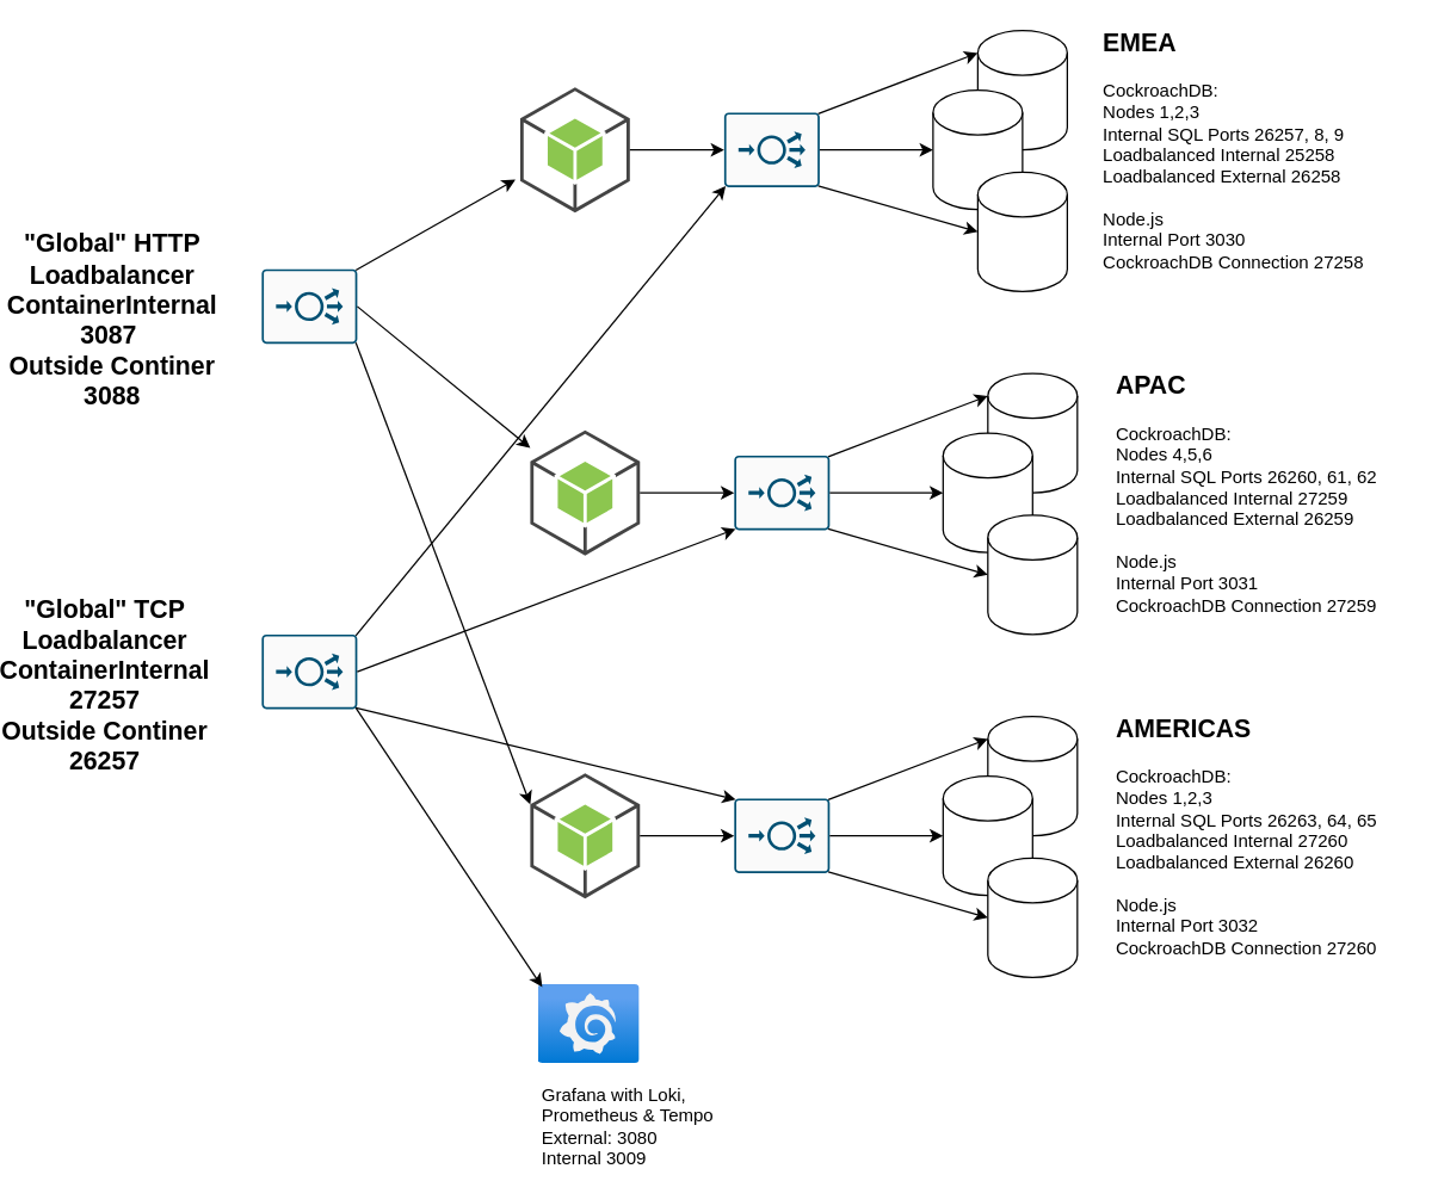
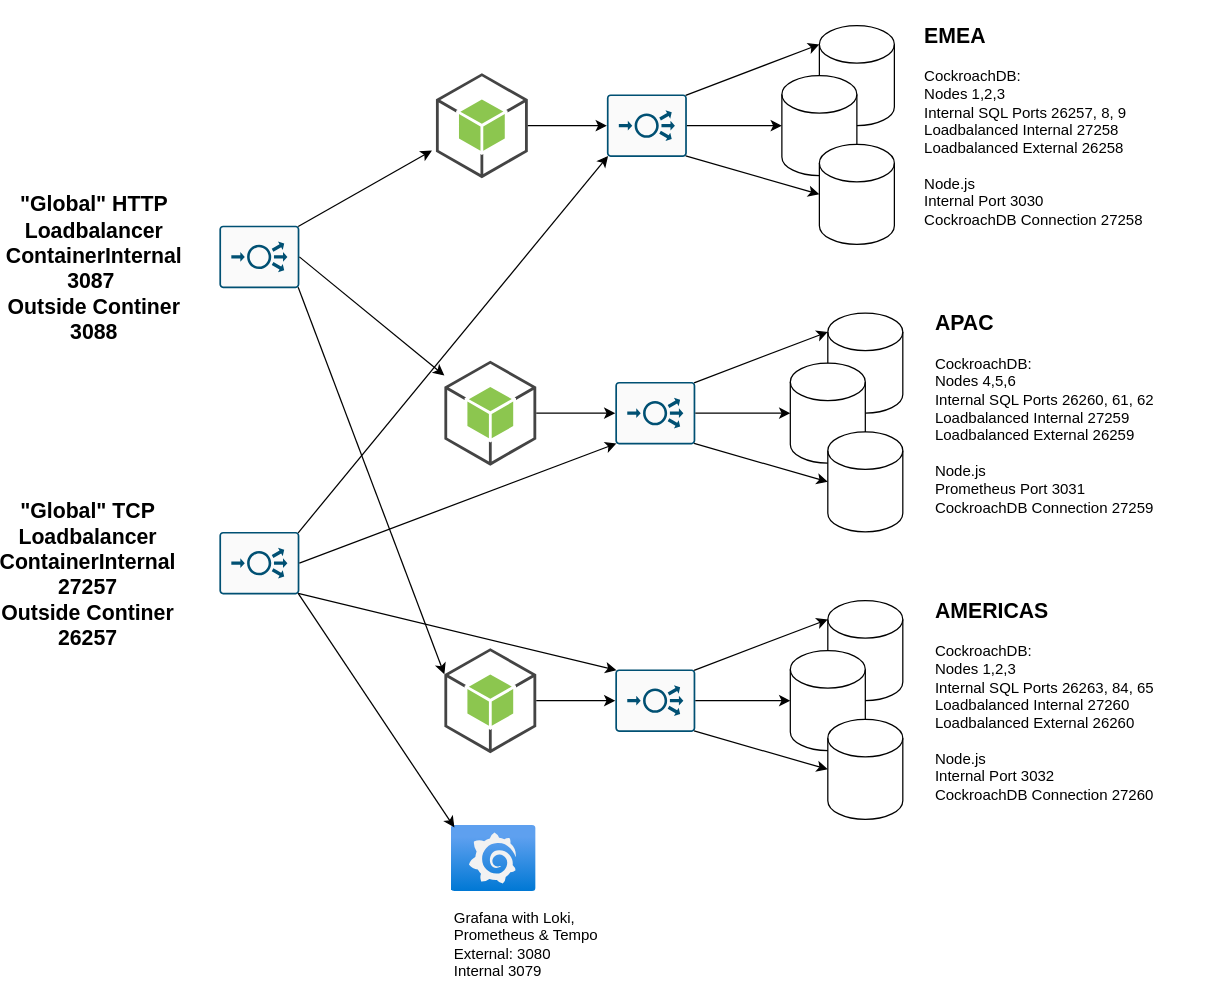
- <mxCell id="8" value="&lt;div style=&quot;text-align: left;&quot;&gt;&lt;span style=&quot;font-size: 17px; font-weight: bold; background-color: initial;&quot;&gt;EMEA&lt;/span&gt;&lt;/div&gt;&lt;font style=&quot;&quot;&gt;&lt;div style=&quot;text-align: left;&quot;&gt;&lt;span style=&quot;background-color: initial;&quot;&gt;&lt;br&gt;&lt;/span&gt;&lt;/div&gt;&lt;div style=&quot;text-align: left;&quot;&gt;&lt;span style=&quot;background-color: initial;&quot;&gt;CockroachDB:&lt;/span&gt;&lt;/div&gt;&lt;div style=&quot;text-align: left;&quot;&gt;&lt;span style=&quot;background-color: initial;&quot;&gt;Nodes 1,2,3&lt;/span&gt;&lt;/div&gt;&lt;div style=&quot;text-align: left;&quot;&gt;&lt;span style=&quot;background-color: initial;&quot;&gt;Internal SQL Ports 26257, 8, 9&lt;/span&gt;&lt;/div&gt;&lt;div style=&quot;text-align: left;&quot;&gt;&lt;span style=&quot;background-color: initial;&quot;&gt;Loadbalanced Internal 25258&lt;/span&gt;&lt;/div&gt;&lt;div style=&quot;text-align: left;&quot;&gt;&lt;div style=&quot;border-color: var(--border-color);&quot;&gt;Loadbalanced External 26258&lt;br&gt;&lt;br&gt;&lt;/div&gt;&lt;div style=&quot;border-color: var(--border-color);&quot;&gt;Node.js&lt;/div&gt;&lt;div style=&quot;border-color: var(--border-color);&quot;&gt;Internal Port 3030&lt;/div&gt;&lt;div style=&quot;border-color: var(--border-color);&quot;&gt;CockroachDB Connection 27258&amp;nbsp;&amp;nbsp;&lt;/div&gt;&lt;div style=&quot;border-color: var(--border-color);&quot;&gt;&lt;br&gt;&lt;/div&gt;&lt;div&gt;&lt;span style=&quot;border-color: var(--border-color); background-color: initial;&quot;&gt;&lt;br&gt;&lt;/span&gt;&lt;/div&gt;&lt;/div&gt;&lt;/font&gt;" style="text;html=1;strokeColor=none;fillColor=none;align=center;verticalAlign=middle;whiteSpace=wrap;rounded=0;movable=1;resizable=1;rotatable=1;deletable=1;editable=1;locked=0;connectable=1;" vertex="1" parent="5"><mxGeometry x="376.75" y="20" width="210" height="150" as="geometry" /></mxCell>
+ <mxCell id="8" value="&lt;div style=&quot;text-align: left;&quot;&gt;&lt;span style=&quot;font-size: 17px; font-weight: bold; background-color: initial;&quot;&gt;EMEA&lt;/span&gt;&lt;/div&gt;&lt;font style=&quot;&quot;&gt;&lt;div style=&quot;text-align: left;&quot;&gt;&lt;span style=&quot;background-color: initial;&quot;&gt;&lt;br&gt;&lt;/span&gt;&lt;/div&gt;&lt;div style=&quot;text-align: left;&quot;&gt;&lt;span style=&quot;background-color: initial;&quot;&gt;CockroachDB:&lt;/span&gt;&lt;/div&gt;&lt;div style=&quot;text-align: left;&quot;&gt;&lt;span style=&quot;background-color: initial;&quot;&gt;Nodes 1,2,3&lt;/span&gt;&lt;/div&gt;&lt;div style=&quot;text-align: left;&quot;&gt;&lt;span style=&quot;background-color: initial;&quot;&gt;Internal SQL Ports 26257, 8, 9&lt;/span&gt;&lt;/div&gt;&lt;div style=&quot;text-align: left;&quot;&gt;&lt;span style=&quot;background-color: initial;&quot;&gt;Loadbalanced Internal 27258&lt;/span&gt;&lt;/div&gt;&lt;div style=&quot;text-align: left;&quot;&gt;&lt;div style=&quot;border-color: var(--border-color);&quot;&gt;Loadbalanced External 26258&lt;br&gt;&lt;br&gt;&lt;/div&gt;&lt;div style=&quot;border-color: var(--border-color);&quot;&gt;Node.js&lt;/div&gt;&lt;div style=&quot;border-color: var(--border-color);&quot;&gt;Internal Port 3030&lt;/div&gt;&lt;div style=&quot;border-color: var(--border-color);&quot;&gt;CockroachDB Connection 27258&amp;nbsp;&amp;nbsp;&lt;/div&gt;&lt;div style=&quot;border-color: var(--border-color);&quot;&gt;&lt;br&gt;&lt;/div&gt;&lt;div&gt;&lt;span style=&quot;border-color: var(--border-color); background-color: initial;&quot;&gt;&lt;br&gt;&lt;/span&gt;&lt;/div&gt;&lt;/div&gt;&lt;/font&gt;" style="text;html=1;strokeColor=none;fillColor=none;align=center;verticalAlign=middle;whiteSpace=wrap;rounded=0;movable=1;resizable=1;rotatable=1;deletable=1;editable=1;locked=0;connectable=1;" vertex="1" parent="5"><mxGeometry x="376.75" y="20" width="210" height="150" as="geometry" /></mxCell>
- <mxCell id="20" value="&lt;div style=&quot;text-align: left;&quot;&gt;&lt;span style=&quot;font-size: 17px;&quot;&gt;&lt;b&gt;APAC&lt;/b&gt;&lt;/span&gt;&lt;/div&gt;&lt;font style=&quot;&quot;&gt;&lt;div style=&quot;text-align: left;&quot;&gt;&lt;span style=&quot;background-color: initial;&quot;&gt;&lt;br&gt;&lt;/span&gt;&lt;/div&gt;&lt;div style=&quot;text-align: left;&quot;&gt;&lt;span style=&quot;background-color: initial;&quot;&gt;CockroachDB:&lt;/span&gt;&lt;/div&gt;&lt;div style=&quot;text-align: left;&quot;&gt;&lt;span style=&quot;background-color: initial;&quot;&gt;Nodes 4,5,6&lt;/span&gt;&lt;/div&gt;&lt;div style=&quot;text-align: left;&quot;&gt;&lt;span style=&quot;background-color: initial;&quot;&gt;Internal SQL Ports 26260, 61, 62&lt;/span&gt;&lt;/div&gt;&lt;div style=&quot;text-align: left;&quot;&gt;&lt;span style=&quot;background-color: initial;&quot;&gt;Loadbalanced Internal 27259&lt;/span&gt;&lt;/div&gt;&lt;div style=&quot;text-align: left;&quot;&gt;&lt;div style=&quot;border-color: var(--border-color);&quot;&gt;Loadbalanced External 26259&lt;br&gt;&lt;br&gt;&lt;/div&gt;&lt;div style=&quot;border-color: var(--border-color);&quot;&gt;Node.js&lt;/div&gt;&lt;div style=&quot;border-color: var(--border-color);&quot;&gt;Internal Port 3031&lt;/div&gt;&lt;div style=&quot;border-color: var(--border-color);&quot;&gt;CockroachDB Connection 27259&amp;nbsp;&lt;/div&gt;&lt;div style=&quot;border-color: var(--border-color);&quot;&gt;&lt;br&gt;&lt;/div&gt;&lt;div&gt;&lt;span style=&quot;border-color: var(--border-color); background-color: initial;&quot;&gt;&lt;br&gt;&lt;/span&gt;&lt;/div&gt;&lt;/div&gt;&lt;/font&gt;" style="text;html=1;strokeColor=none;fillColor=none;align=center;verticalAlign=middle;whiteSpace=wrap;rounded=0;movable=1;resizable=1;rotatable=1;deletable=1;editable=1;locked=0;connectable=1;" vertex="1" parent="17"><mxGeometry x="376.75" y="20" width="210" height="150" as="geometry" /></mxCell>
+ <mxCell id="20" value="&lt;div style=&quot;text-align: left;&quot;&gt;&lt;span style=&quot;font-size: 17px;&quot;&gt;&lt;b&gt;APAC&lt;/b&gt;&lt;/span&gt;&lt;/div&gt;&lt;font style=&quot;&quot;&gt;&lt;div style=&quot;text-align: left;&quot;&gt;&lt;span style=&quot;background-color: initial;&quot;&gt;&lt;br&gt;&lt;/span&gt;&lt;/div&gt;&lt;div style=&quot;text-align: left;&quot;&gt;&lt;span style=&quot;background-color: initial;&quot;&gt;CockroachDB:&lt;/span&gt;&lt;/div&gt;&lt;div style=&quot;text-align: left;&quot;&gt;&lt;span style=&quot;background-color: initial;&quot;&gt;Nodes 4,5,6&lt;/span&gt;&lt;/div&gt;&lt;div style=&quot;text-align: left;&quot;&gt;&lt;span style=&quot;background-color: initial;&quot;&gt;Internal SQL Ports 26260, 61, 62&lt;/span&gt;&lt;/div&gt;&lt;div style=&quot;text-align: left;&quot;&gt;&lt;span style=&quot;background-color: initial;&quot;&gt;Loadbalanced Internal 27259&lt;/span&gt;&lt;/div&gt;&lt;div style=&quot;text-align: left;&quot;&gt;&lt;div style=&quot;border-color: var(--border-color);&quot;&gt;Loadbalanced External 26259&lt;br&gt;&lt;br&gt;&lt;/div&gt;&lt;div style=&quot;border-color: var(--border-color);&quot;&gt;Node.js&lt;/div&gt;&lt;div style=&quot;border-color: var(--border-color);&quot;&gt;Prometheus Port 3031&lt;/div&gt;&lt;div style=&quot;border-color: var(--border-color);&quot;&gt;CockroachDB Connection 27259&amp;nbsp;&lt;/div&gt;&lt;div style=&quot;border-color: var(--border-color);&quot;&gt;&lt;br&gt;&lt;/div&gt;&lt;div&gt;&lt;span style=&quot;border-color: var(--border-color); background-color: initial;&quot;&gt;&lt;br&gt;&lt;/span&gt;&lt;/div&gt;&lt;/div&gt;&lt;/font&gt;" style="text;html=1;strokeColor=none;fillColor=none;align=center;verticalAlign=middle;whiteSpace=wrap;rounded=0;movable=1;resizable=1;rotatable=1;deletable=1;editable=1;locked=0;connectable=1;" vertex="1" parent="17"><mxGeometry x="376.75" y="20" width="210" height="150" as="geometry" /></mxCell>
- <mxCell id="32" value="&lt;div style=&quot;text-align: left;&quot;&gt;&lt;span style=&quot;font-size: 17px;&quot;&gt;&lt;b&gt;AMERICAS&lt;/b&gt;&lt;/span&gt;&lt;/div&gt;&lt;font style=&quot;&quot;&gt;&lt;div style=&quot;text-align: left;&quot;&gt;&lt;span style=&quot;background-color: initial;&quot;&gt;&lt;br&gt;&lt;/span&gt;&lt;/div&gt;&lt;div style=&quot;text-align: left;&quot;&gt;&lt;span style=&quot;background-color: initial;&quot;&gt;CockroachDB:&lt;/span&gt;&lt;/div&gt;&lt;div style=&quot;text-align: left;&quot;&gt;&lt;span style=&quot;background-color: initial;&quot;&gt;Nodes 1,2,3&lt;/span&gt;&lt;/div&gt;&lt;div style=&quot;text-align: left;&quot;&gt;&lt;span style=&quot;background-color: initial;&quot;&gt;Internal SQL Ports 26263, 64, 65&lt;/span&gt;&lt;/div&gt;&lt;div style=&quot;text-align: left;&quot;&gt;&lt;span style=&quot;background-color: initial;&quot;&gt;Loadbalanced Internal 27260&lt;/span&gt;&lt;/div&gt;&lt;div style=&quot;text-align: left;&quot;&gt;&lt;div style=&quot;border-color: var(--border-color);&quot;&gt;Loadbalanced External 26260&lt;br&gt;&lt;br&gt;&lt;/div&gt;&lt;div style=&quot;border-color: var(--border-color);&quot;&gt;Node.js&lt;/div&gt;&lt;div style=&quot;border-color: var(--border-color);&quot;&gt;Internal Port 3032&lt;/div&gt;&lt;div style=&quot;border-color: var(--border-color);&quot;&gt;CockroachDB Connection 27260&amp;nbsp;&lt;/div&gt;&lt;div style=&quot;border-color: var(--border-color);&quot;&gt;&lt;br&gt;&lt;/div&gt;&lt;div&gt;&lt;span style=&quot;border-color: var(--border-color); background-color: initial;&quot;&gt;&lt;br&gt;&lt;/span&gt;&lt;/div&gt;&lt;/div&gt;&lt;/font&gt;" style="text;html=1;strokeColor=none;fillColor=none;align=center;verticalAlign=middle;whiteSpace=wrap;rounded=0;movable=1;resizable=1;rotatable=1;deletable=1;editable=1;locked=0;connectable=1;" vertex="1" parent="29"><mxGeometry x="376.75" y="20" width="210" height="150" as="geometry" /></mxCell>
+ <mxCell id="32" value="&lt;div style=&quot;text-align: left;&quot;&gt;&lt;span style=&quot;font-size: 17px;&quot;&gt;&lt;b&gt;AMERICAS&lt;/b&gt;&lt;/span&gt;&lt;/div&gt;&lt;font style=&quot;&quot;&gt;&lt;div style=&quot;text-align: left;&quot;&gt;&lt;span style=&quot;background-color: initial;&quot;&gt;&lt;br&gt;&lt;/span&gt;&lt;/div&gt;&lt;div style=&quot;text-align: left;&quot;&gt;&lt;span style=&quot;background-color: initial;&quot;&gt;CockroachDB:&lt;/span&gt;&lt;/div&gt;&lt;div style=&quot;text-align: left;&quot;&gt;&lt;span style=&quot;background-color: initial;&quot;&gt;Nodes 1,2,3&lt;/span&gt;&lt;/div&gt;&lt;div style=&quot;text-align: left;&quot;&gt;&lt;span style=&quot;background-color: initial;&quot;&gt;Internal SQL Ports 26263, 84, 65&lt;/span&gt;&lt;/div&gt;&lt;div style=&quot;text-align: left;&quot;&gt;&lt;span style=&quot;background-color: initial;&quot;&gt;Loadbalanced Internal 27260&lt;/span&gt;&lt;/div&gt;&lt;div style=&quot;text-align: left;&quot;&gt;&lt;div style=&quot;border-color: var(--border-color);&quot;&gt;Loadbalanced External 26260&lt;br&gt;&lt;br&gt;&lt;/div&gt;&lt;div style=&quot;border-color: var(--border-color);&quot;&gt;Node.js&lt;/div&gt;&lt;div style=&quot;border-color: var(--border-color);&quot;&gt;Internal Port 3032&lt;/div&gt;&lt;div style=&quot;border-color: var(--border-color);&quot;&gt;CockroachDB Connection 27260&amp;nbsp;&lt;/div&gt;&lt;div style=&quot;border-color: var(--border-color);&quot;&gt;&lt;br&gt;&lt;/div&gt;&lt;div&gt;&lt;span style=&quot;border-color: var(--border-color); background-color: initial;&quot;&gt;&lt;br&gt;&lt;/span&gt;&lt;/div&gt;&lt;/div&gt;&lt;/font&gt;" style="text;html=1;strokeColor=none;fillColor=none;align=center;verticalAlign=middle;whiteSpace=wrap;rounded=0;movable=1;resizable=1;rotatable=1;deletable=1;editable=1;locked=0;connectable=1;" vertex="1" parent="29"><mxGeometry x="376.75" y="20" width="210" height="150" as="geometry" /></mxCell>
- <mxCell id="4" value="&lt;div style=&quot;text-align: left;&quot;&gt;&lt;span style=&quot;background-color: initial;&quot;&gt;Grafana with Loki, Prometheus &amp;amp; Tempo&lt;/span&gt;&lt;/div&gt;&lt;div style=&quot;text-align: left;&quot;&gt;&lt;span style=&quot;background-color: initial;&quot;&gt;External: 3080&lt;/span&gt;&lt;/div&gt;&lt;div style=&quot;text-align: left;&quot;&gt;&lt;span style=&quot;background-color: initial;&quot;&gt;Internal 3009&lt;/span&gt;&lt;/div&gt;" style="text;html=1;strokeColor=none;fillColor=none;align=center;verticalAlign=middle;whiteSpace=wrap;rounded=0;" vertex="1" parent="1"><mxGeometry x="346.75" y="740" width="133.25" height="30" as="geometry" /></mxCell>
+ <mxCell id="4" value="&lt;div style=&quot;text-align: left;&quot;&gt;&lt;span style=&quot;background-color: initial;&quot;&gt;Grafana with Loki, Prometheus &amp;amp; Tempo&lt;/span&gt;&lt;/div&gt;&lt;div style=&quot;text-align: left;&quot;&gt;&lt;span style=&quot;background-color: initial;&quot;&gt;External: 3080&lt;/span&gt;&lt;/div&gt;&lt;div style=&quot;text-align: left;&quot;&gt;&lt;span style=&quot;background-color: initial;&quot;&gt;Internal 3079&lt;/span&gt;&lt;/div&gt;" style="text;html=1;strokeColor=none;fillColor=none;align=center;verticalAlign=middle;whiteSpace=wrap;rounded=0;" vertex="1" parent="1"><mxGeometry x="346.75" y="740" width="133.25" height="30" as="geometry" /></mxCell>
